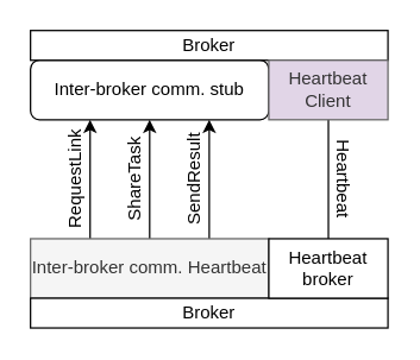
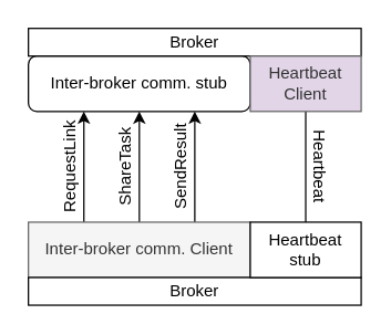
- <mxCell id="6" value="Inter-broker comm. Heartbeat" style="rounded=0;whiteSpace=wrap;html=1;fillColor=#f5f5f5;strokeColor=#666666;fontColor=#333333;" vertex="1" parent="1"><mxGeometry x="20" y="160" width="160" height="40" as="geometry" /></mxCell>
+ <mxCell id="6" value="Inter-broker comm. Client" style="rounded=0;whiteSpace=wrap;html=1;fillColor=#f5f5f5;strokeColor=#666666;fontColor=#333333;" vertex="1" parent="1"><mxGeometry x="20" y="160" width="160" height="40" as="geometry" /></mxCell>
- <mxCell id="14" value="Heartbeat broker" style="rounded=0;whiteSpace=wrap;html=1;" vertex="1" parent="1"><mxGeometry x="180" y="160" width="80" height="40" as="geometry" /></mxCell>
+ <mxCell id="14" value="Heartbeat stub" style="rounded=0;whiteSpace=wrap;html=1;" vertex="1" parent="1"><mxGeometry x="180" y="160" width="80" height="40" as="geometry" /></mxCell>
